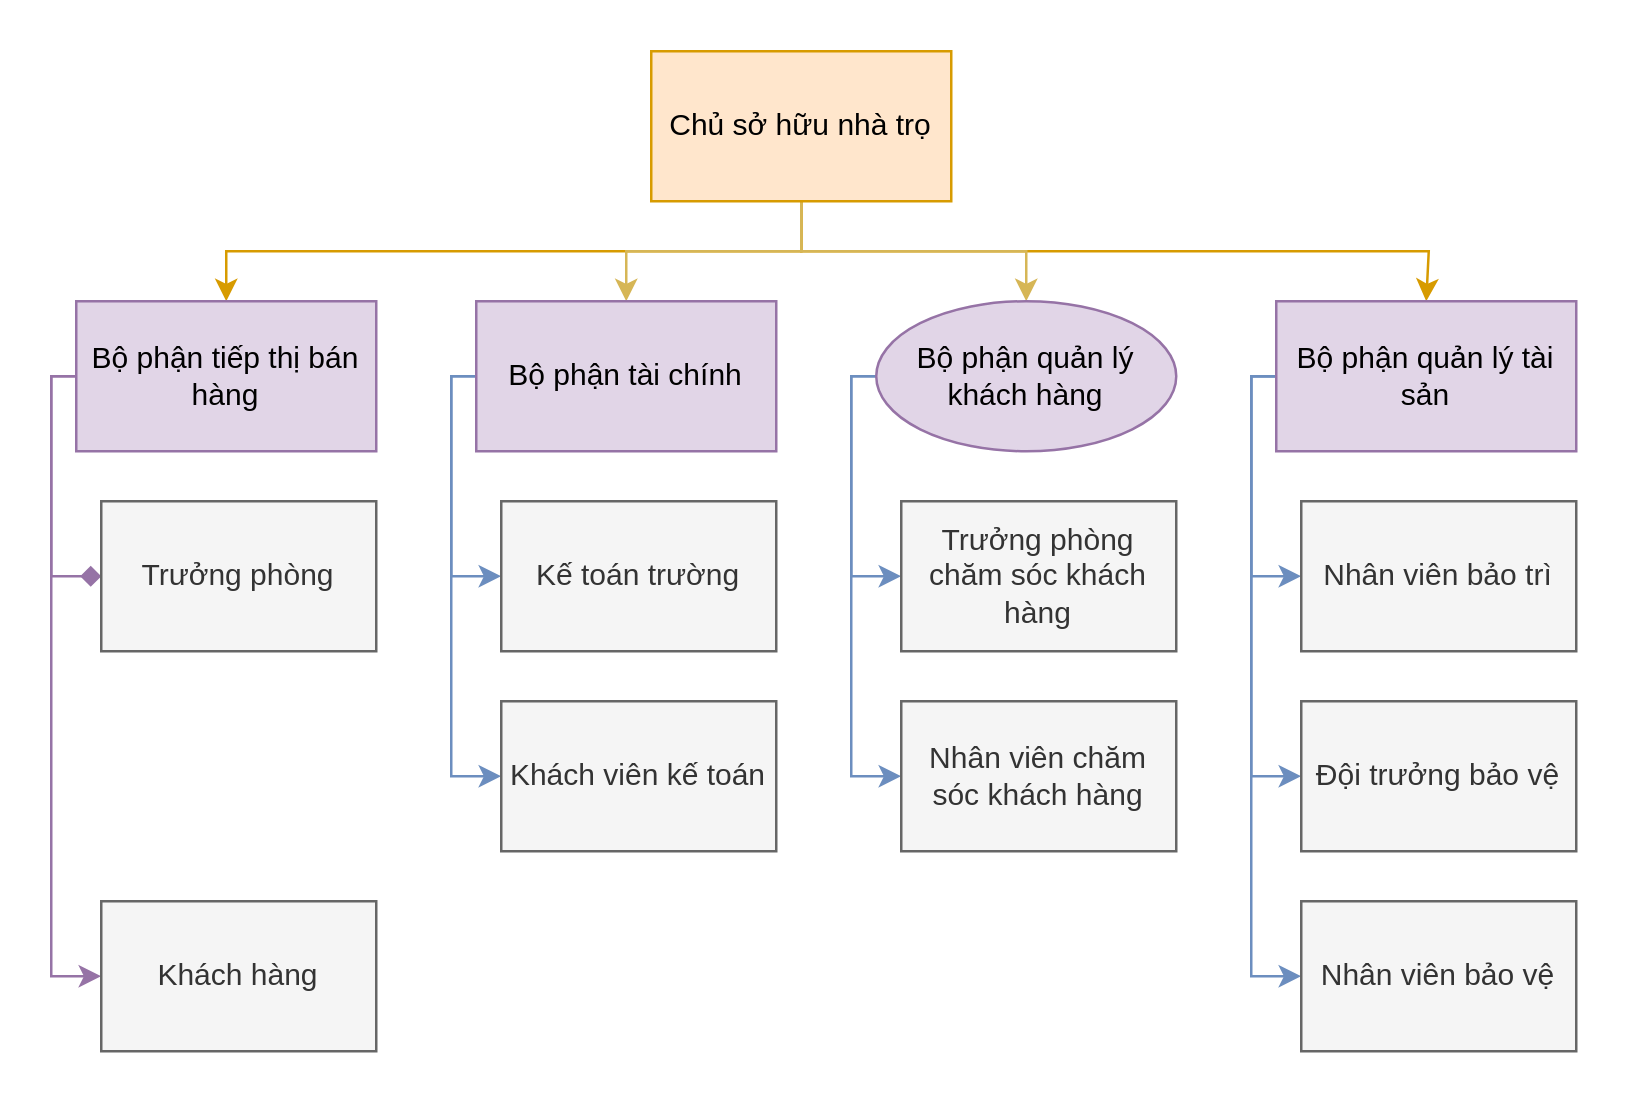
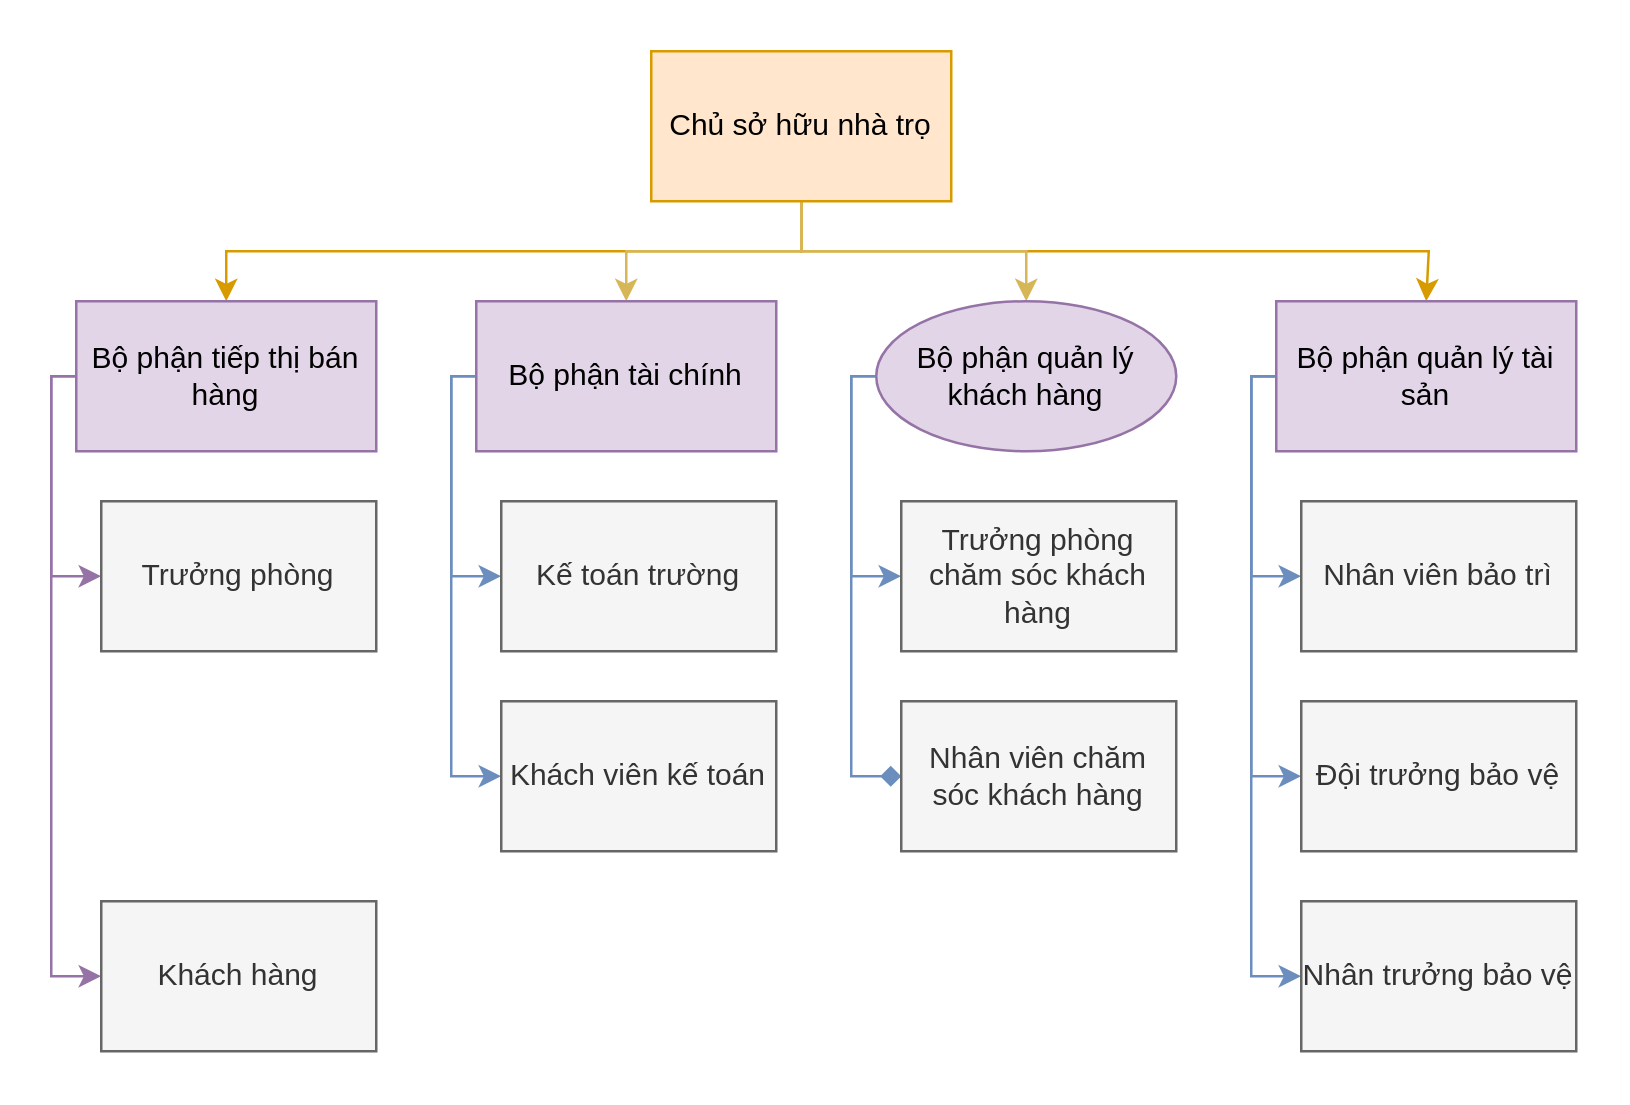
- <mxCell id="22" style="edgeStyle=orthogonalEdgeStyle;rounded=0;orthogonalLoop=1;jettySize=auto;html=1;entryX=0;entryY=0.5;entryDx=0;entryDy=0;fillColor=#e1d5e7;strokeColor=#9673a6;endArrow=diamond;" parent="1" source="24" target="25" edge="1"><mxGeometry relative="1" as="geometry"><Array as="points"><mxPoint x="20" y="150" /><mxPoint x="20" y="230" /></Array></mxGeometry></mxCell>
+ <mxCell id="22" style="edgeStyle=orthogonalEdgeStyle;rounded=0;orthogonalLoop=1;jettySize=auto;html=1;entryX=0;entryY=0.5;entryDx=0;entryDy=0;fillColor=#e1d5e7;strokeColor=#9673a6;" parent="1" source="24" target="25" edge="1"><mxGeometry relative="1" as="geometry"><Array as="points"><mxPoint x="20" y="150" /><mxPoint x="20" y="230" /></Array></mxGeometry></mxCell>
- <mxCell id="13" style="edgeStyle=orthogonalEdgeStyle;rounded=0;orthogonalLoop=1;jettySize=auto;html=1;entryX=0;entryY=0.5;entryDx=0;entryDy=0;fillColor=#dae8fc;strokeColor=#6c8ebf;" edge="1" parent="1" source="14" target="15"><mxGeometry relative="1" as="geometry"><Array as="points"><mxPoint x="340" y="150" /><mxPoint x="340" y="310" /></Array></mxGeometry></mxCell>
+ <mxCell id="13" style="edgeStyle=orthogonalEdgeStyle;rounded=0;orthogonalLoop=1;jettySize=auto;html=1;entryX=0;entryY=0.5;entryDx=0;entryDy=0;fillColor=#dae8fc;strokeColor=#6c8ebf;endArrow=diamond;" edge="1" parent="1" source="14" target="15"><mxGeometry relative="1" as="geometry"><Array as="points"><mxPoint x="340" y="150" /><mxPoint x="340" y="310" /></Array></mxGeometry></mxCell>
- <mxCell id="27" value="Nhân viên bảo vệ" style="rounded=0;whiteSpace=wrap;html=1;fillColor=#f5f5f5;fontColor=#333333;strokeColor=#666666;" parent="1" vertex="1"><mxGeometry x="520" y="360" width="110" height="60" as="geometry" /></mxCell>
+ <mxCell id="27" value="Nhân trưởng bảo vệ" style="rounded=0;whiteSpace=wrap;html=1;fillColor=#f5f5f5;fontColor=#333333;strokeColor=#666666;" parent="1" vertex="1"><mxGeometry x="520" y="360" width="110" height="60" as="geometry" /></mxCell>
